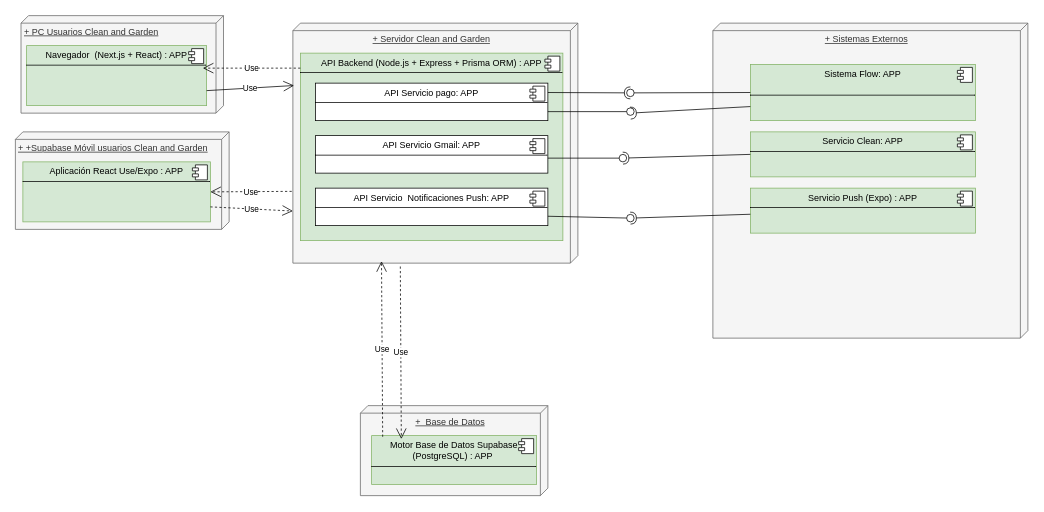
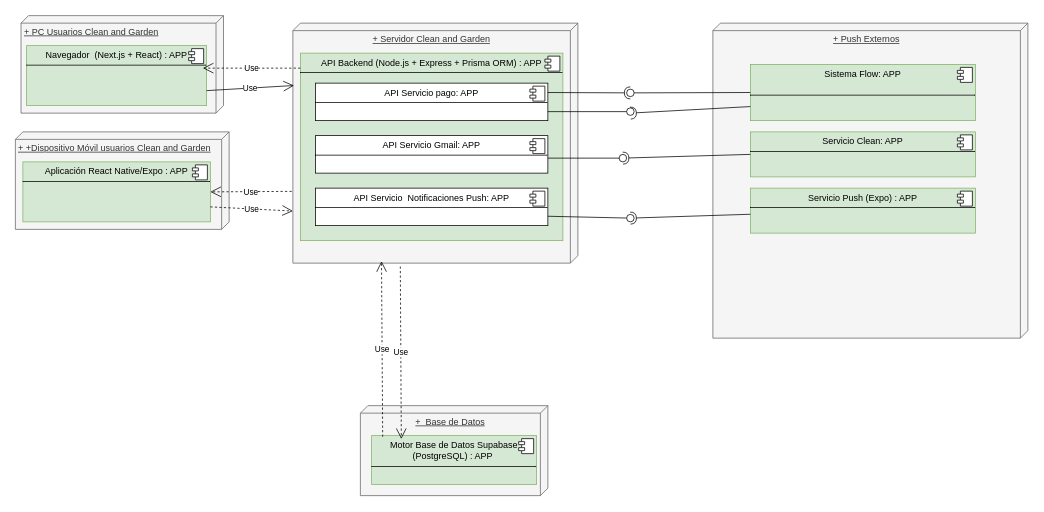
- <mxCell id="28" value="+ Sistemas Externos" style="verticalAlign=top;align=center;spacingTop=8;spacingLeft=2;spacingRight=12;shape=cube;size=10;direction=south;fontStyle=4;html=1;whiteSpace=wrap;fillColor=#f5f5f5;fontColor=#333333;strokeColor=#666666;" parent="1" vertex="1"><mxGeometry x="950" y="30" width="420" height="420" as="geometry" /></mxCell>
+ <mxCell id="28" value="+ Push Externos" style="verticalAlign=top;align=center;spacingTop=8;spacingLeft=2;spacingRight=12;shape=cube;size=10;direction=south;fontStyle=4;html=1;whiteSpace=wrap;fillColor=#f5f5f5;fontColor=#333333;strokeColor=#666666;" parent="1" vertex="1"><mxGeometry x="950" y="30" width="420" height="420" as="geometry" /></mxCell>
- <mxCell id="5" value="+ +Supabase Móvil usuarios Clean and Garden" style="verticalAlign=top;align=left;spacingTop=8;spacingLeft=2;spacingRight=12;shape=cube;size=10;direction=south;fontStyle=4;html=1;whiteSpace=wrap;fillColor=#f5f5f5;strokeColor=#666666;fontColor=#333333;" parent="1" vertex="1"><mxGeometry x="20" y="175" width="285" height="130" as="geometry" /></mxCell>
+ <mxCell id="5" value="+ +Dispositivo Móvil usuarios Clean and Garden" style="verticalAlign=top;align=left;spacingTop=8;spacingLeft=2;spacingRight=12;shape=cube;size=10;direction=south;fontStyle=4;html=1;whiteSpace=wrap;fillColor=#f5f5f5;strokeColor=#666666;fontColor=#333333;" parent="1" vertex="1"><mxGeometry x="20" y="175" width="285" height="130" as="geometry" /></mxCell>
- <mxCell id="6" value="&lt;p style=&quot;margin:0px;margin-top:6px;text-align:center;&quot;&gt;Aplicación React Use/Expo : APP&lt;/p&gt;&lt;hr size=&quot;1&quot; style=&quot;border-style:solid;&quot;&gt;&lt;p style=&quot;margin:0px;margin-left:8px;&quot;&gt;&lt;br&gt;&lt;/p&gt;" style="align=left;overflow=fill;html=1;dropTarget=0;whiteSpace=wrap;fillColor=#d5e8d4;strokeColor=#82b366;" parent="1" vertex="1"><mxGeometry x="30" y="215" width="250" height="80" as="geometry" /></mxCell>
+ <mxCell id="6" value="&lt;p style=&quot;margin:0px;margin-top:6px;text-align:center;&quot;&gt;Aplicación React Native/Expo : APP&lt;/p&gt;&lt;hr size=&quot;1&quot; style=&quot;border-style:solid;&quot;&gt;&lt;p style=&quot;margin:0px;margin-left:8px;&quot;&gt;&lt;br&gt;&lt;/p&gt;" style="align=left;overflow=fill;html=1;dropTarget=0;whiteSpace=wrap;fillColor=#d5e8d4;strokeColor=#82b366;" parent="1" vertex="1"><mxGeometry x="30" y="215" width="250" height="80" as="geometry" /></mxCell>
